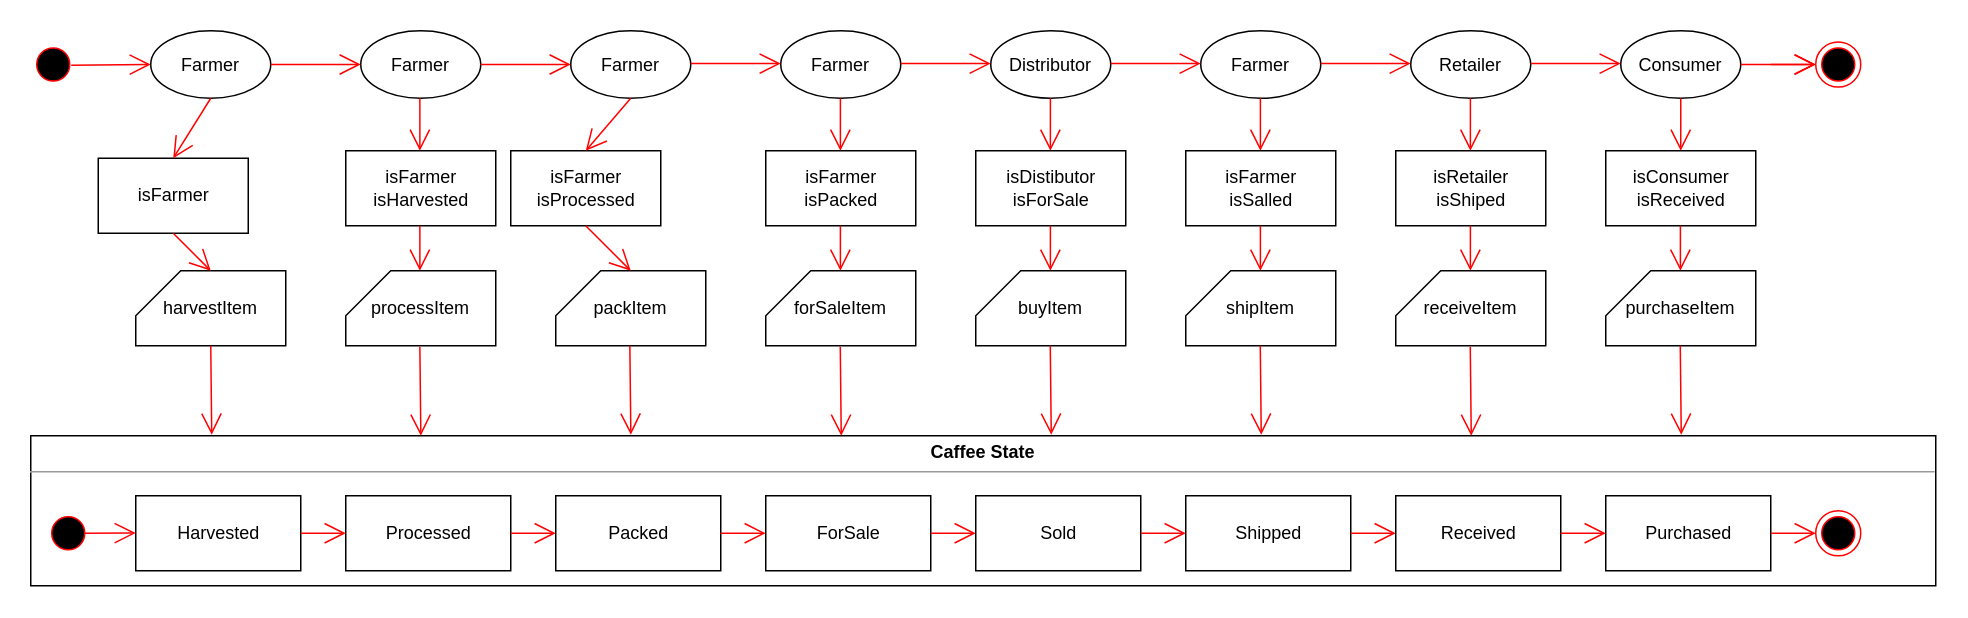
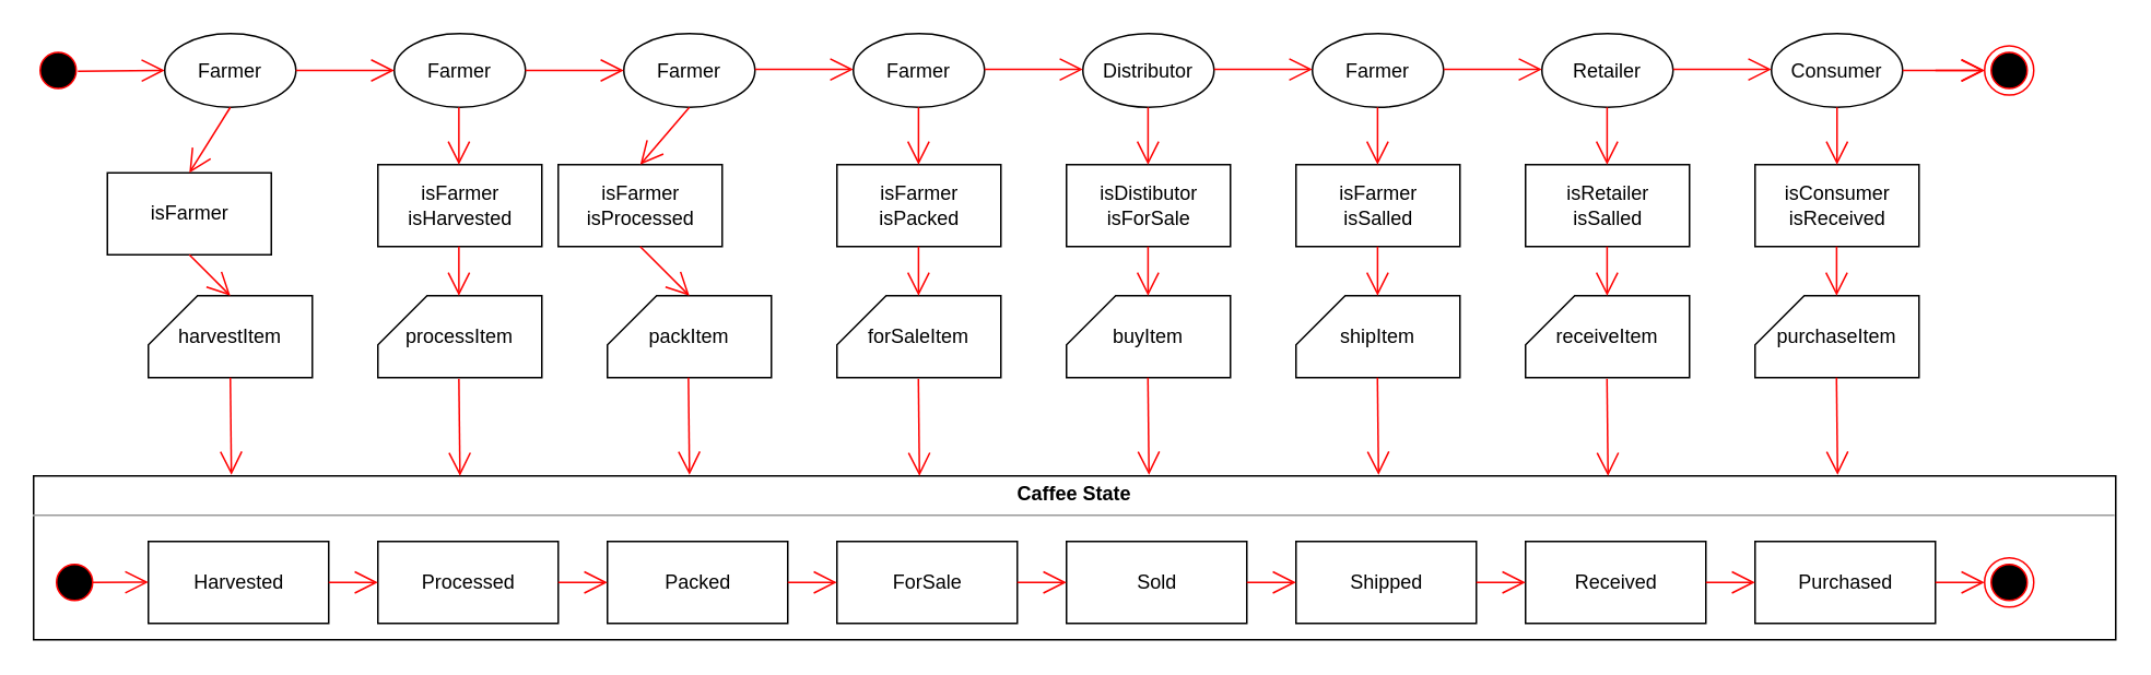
- <mxCell id="43" value="&lt;div&gt;isRetailer&lt;/div&gt;&lt;div&gt;isShiped&lt;/div&gt;" style="html=1;" vertex="1" parent="1"><mxGeometry x="930" y="100" width="100" height="50" as="geometry" /></mxCell>
+ <mxCell id="43" value="&lt;div&gt;isRetailer&lt;/div&gt;&lt;div&gt;isSalled&lt;/div&gt;" style="html=1;" vertex="1" parent="1"><mxGeometry x="930" y="100" width="100" height="50" as="geometry" /></mxCell>
